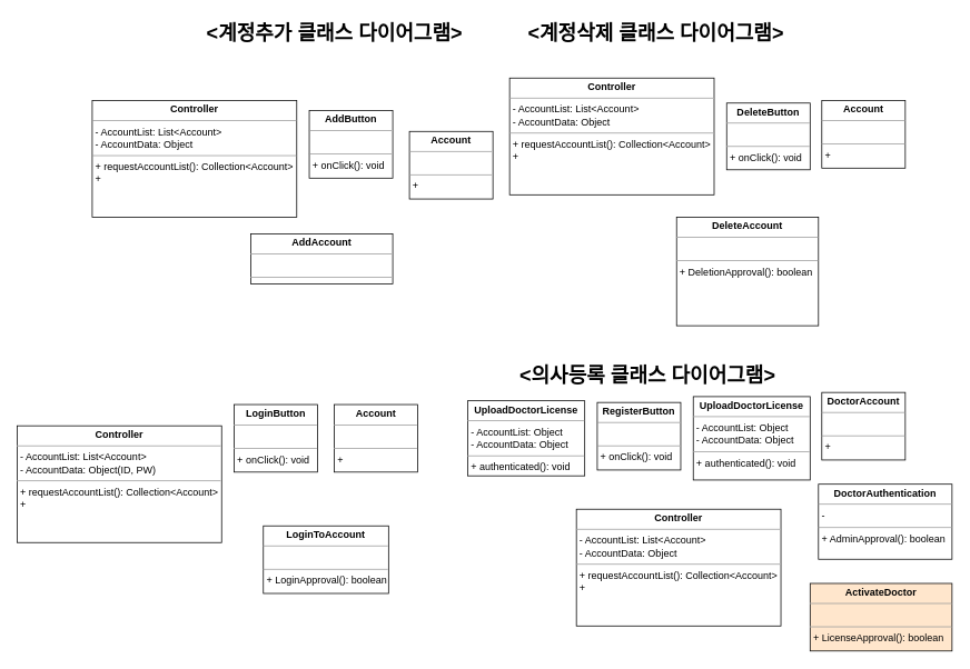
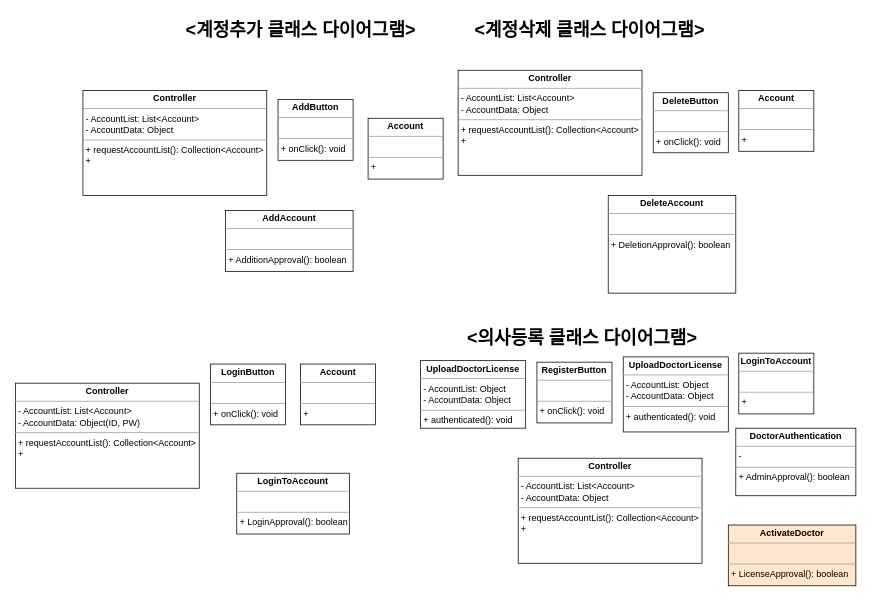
- <mxCell id="9" value="&lt;p style=&quot;margin: 0px ; margin-top: 4px ; text-align: center&quot;&gt;&lt;b style=&quot;line-height: 120%&quot;&gt;AddAccount&lt;/b&gt;&lt;/p&gt;&lt;hr size=&quot;1&quot;&gt;&lt;p style=&quot;margin: 0px ; margin-left: 4px&quot;&gt;&lt;br&gt;&lt;/p&gt;&lt;hr size=&quot;1&quot;&gt;&lt;p style=&quot;margin: 0px ; margin-left: 4px&quot;&gt;+ AdditionApproval(): boolean&lt;/p&gt;" style="verticalAlign=top;align=left;overflow=fill;fontSize=12;fontFamily=Helvetica;html=1;" vertex="1" parent="1"><mxGeometry x="300" y="280" width="170" height="60" as="geometry" /></mxCell>
+ <mxCell id="9" value="&lt;p style=&quot;margin: 0px ; margin-top: 4px ; text-align: center&quot;&gt;&lt;b style=&quot;line-height: 120%&quot;&gt;AddAccount&lt;/b&gt;&lt;/p&gt;&lt;hr size=&quot;1&quot;&gt;&lt;p style=&quot;margin: 0px ; margin-left: 4px&quot;&gt;&lt;br&gt;&lt;/p&gt;&lt;hr size=&quot;1&quot;&gt;&lt;p style=&quot;margin: 0px ; margin-left: 4px&quot;&gt;+ AdditionApproval(): boolean&lt;/p&gt;" style="verticalAlign=top;align=left;overflow=fill;fontSize=12;fontFamily=Helvetica;html=1;" vertex="1" parent="1"><mxGeometry x="300" y="280" width="170" height="81" as="geometry" /></mxCell>
- <mxCell id="21" value="&lt;p style=&quot;margin: 0px ; margin-top: 4px ; text-align: center&quot;&gt;&lt;b style=&quot;line-height: 120%&quot;&gt;DoctorAccount&lt;/b&gt;&lt;/p&gt;&lt;hr size=&quot;1&quot;&gt;&lt;p style=&quot;margin: 0px ; margin-left: 4px&quot;&gt;&lt;br&gt;&lt;/p&gt;&lt;hr size=&quot;1&quot;&gt;&lt;p style=&quot;margin: 0px ; margin-left: 4px&quot;&gt;+&amp;nbsp;&lt;/p&gt;" style="verticalAlign=top;align=left;overflow=fill;fontSize=12;fontFamily=Helvetica;html=1;" vertex="1" parent="1"><mxGeometry x="984" y="470" width="100" height="81" as="geometry" /></mxCell>
+ <mxCell id="21" value="&lt;p style=&quot;margin: 0px ; margin-top: 4px ; text-align: center&quot;&gt;&lt;b style=&quot;line-height: 120%&quot;&gt;LoginToAccount&lt;/b&gt;&lt;/p&gt;&lt;hr size=&quot;1&quot;&gt;&lt;p style=&quot;margin: 0px ; margin-left: 4px&quot;&gt;&lt;br&gt;&lt;/p&gt;&lt;hr size=&quot;1&quot;&gt;&lt;p style=&quot;margin: 0px ; margin-left: 4px&quot;&gt;+&amp;nbsp;&lt;/p&gt;" style="verticalAlign=top;align=left;overflow=fill;fontSize=12;fontFamily=Helvetica;html=1;" vertex="1" parent="1"><mxGeometry x="984" y="470" width="100" height="81" as="geometry" /></mxCell>
- <mxCell id="4" value="&lt;p style=&quot;margin: 0px ; margin-top: 4px ; text-align: center&quot;&gt;&lt;b&gt;DoctorAuthentication&lt;/b&gt;&lt;/p&gt;&lt;hr size=&quot;1&quot;&gt;&lt;p style=&quot;margin: 0px ; margin-left: 4px&quot;&gt;-&amp;nbsp;&lt;/p&gt;&lt;hr size=&quot;1&quot;&gt;&lt;p style=&quot;margin: 0px ; margin-left: 4px&quot;&gt;+ AdminApproval(): boolean&lt;br&gt;&lt;/p&gt;" style="verticalAlign=top;align=left;overflow=fill;fontSize=12;fontFamily=Helvetica;html=1;" vertex="1" parent="1"><mxGeometry x="980" y="580" width="160" height="90" as="geometry" /></mxCell>
+ <mxCell id="4" value="&lt;p style=&quot;margin: 0px ; margin-top: 4px ; text-align: center&quot;&gt;&lt;b&gt;DoctorAuthentication&lt;/b&gt;&lt;/p&gt;&lt;hr size=&quot;1&quot;&gt;&lt;p style=&quot;margin: 0px ; margin-left: 4px&quot;&gt;-&amp;nbsp;&lt;/p&gt;&lt;hr size=&quot;1&quot;&gt;&lt;p style=&quot;margin: 0px ; margin-left: 4px&quot;&gt;+ AdminApproval(): boolean&lt;br&gt;&lt;/p&gt;" style="verticalAlign=top;align=left;overflow=fill;fontSize=12;fontFamily=Helvetica;html=1;" vertex="1" parent="1"><mxGeometry x="980" y="570" width="160" height="90" as="geometry" /></mxCell>
